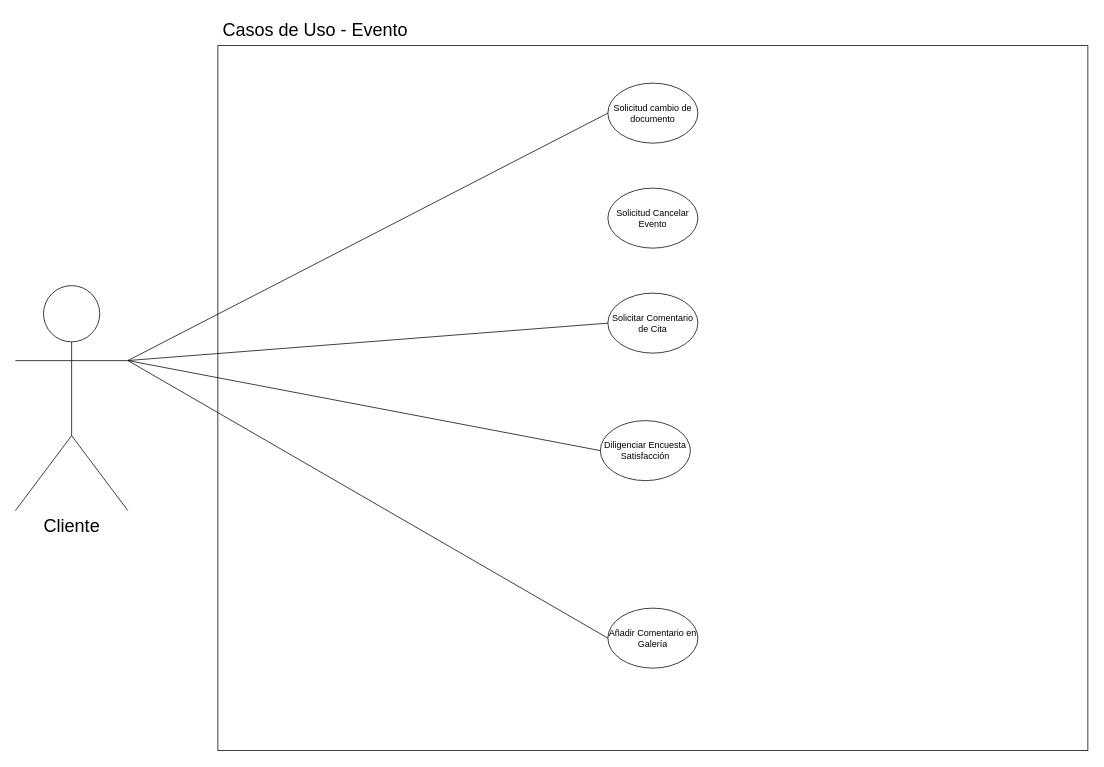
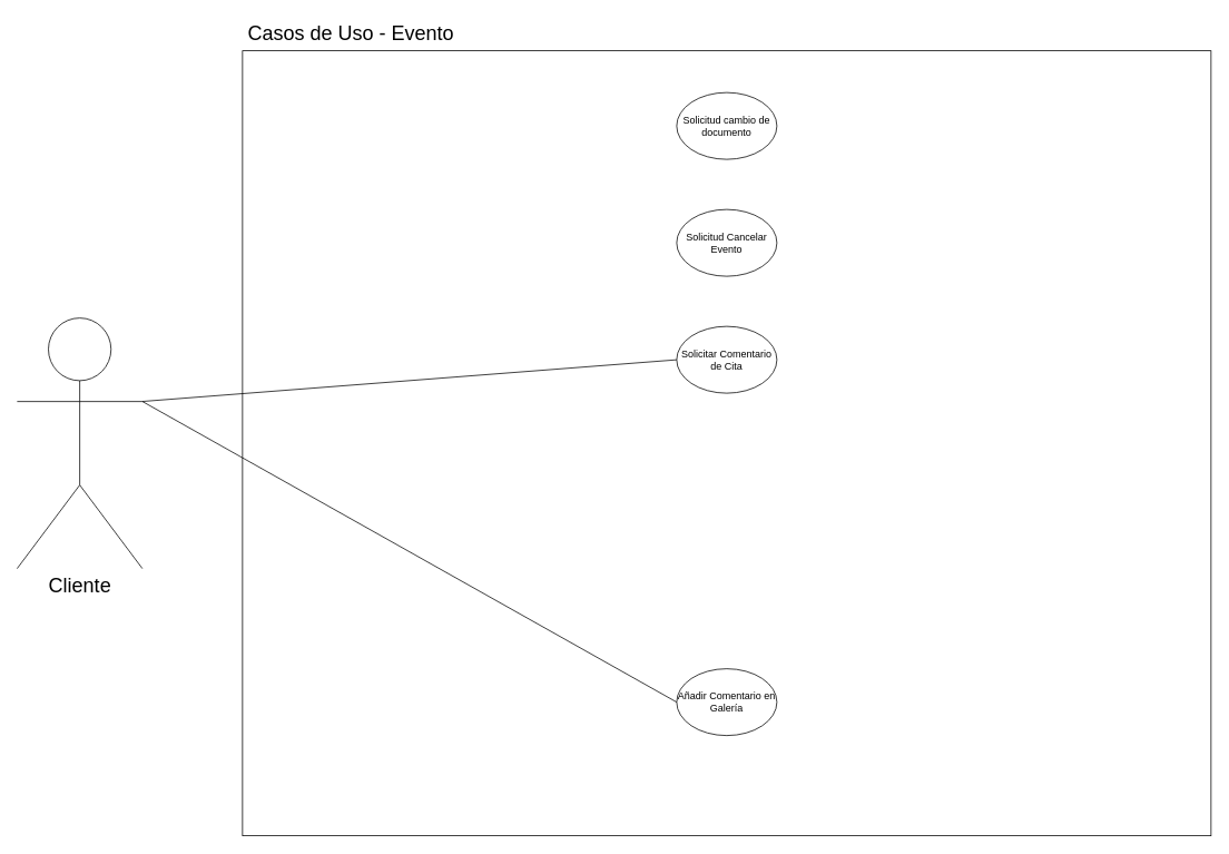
- <mxCell id="14" value="" style="endArrow=none;html=1;rounded=0;exitX=1;exitY=0.333;exitDx=0;exitDy=0;exitPerimeter=0;entryX=0;entryY=0.5;entryDx=0;entryDy=0;" edge="1" parent="1" source="3" target="12"><mxGeometry width="50" height="50" relative="1" as="geometry"><mxPoint x="160" y="520" as="sourcePoint" /><mxPoint x="800" y="470" as="targetPoint" /></mxGeometry></mxCell>
- <mxCell id="10" value="" style="endArrow=none;html=1;rounded=0;exitX=1;exitY=0.333;exitDx=0;exitDy=0;exitPerimeter=0;entryX=0;entryY=0.5;entryDx=0;entryDy=0;" edge="1" parent="1" source="3" target="9"><mxGeometry width="50" height="50" relative="1" as="geometry"><mxPoint x="880" y="1090" as="sourcePoint" /><mxPoint x="1550" y="1408" as="targetPoint" /></mxGeometry></mxCell>
- <mxCell id="9" value="Diligenciar Encuesta Satisfacción" style="ellipse;whiteSpace=wrap;html=1;" vertex="1" parent="1"><mxGeometry x="800" y="560" width="120" height="80" as="geometry" /></mxCell>
- <mxCell id="8" value="Añadir Comentario en Galería" style="ellipse;whiteSpace=wrap;html=1;" vertex="1" parent="1"><mxGeometry x="810" y="810" width="120" height="80" as="geometry" /></mxCell>
+ <mxCell id="8" value="Añadir Comentario en Galería" style="ellipse;whiteSpace=wrap;html=1;" vertex="1" parent="1"><mxGeometry x="810" y="800" width="120" height="80" as="geometry" /></mxCell>
